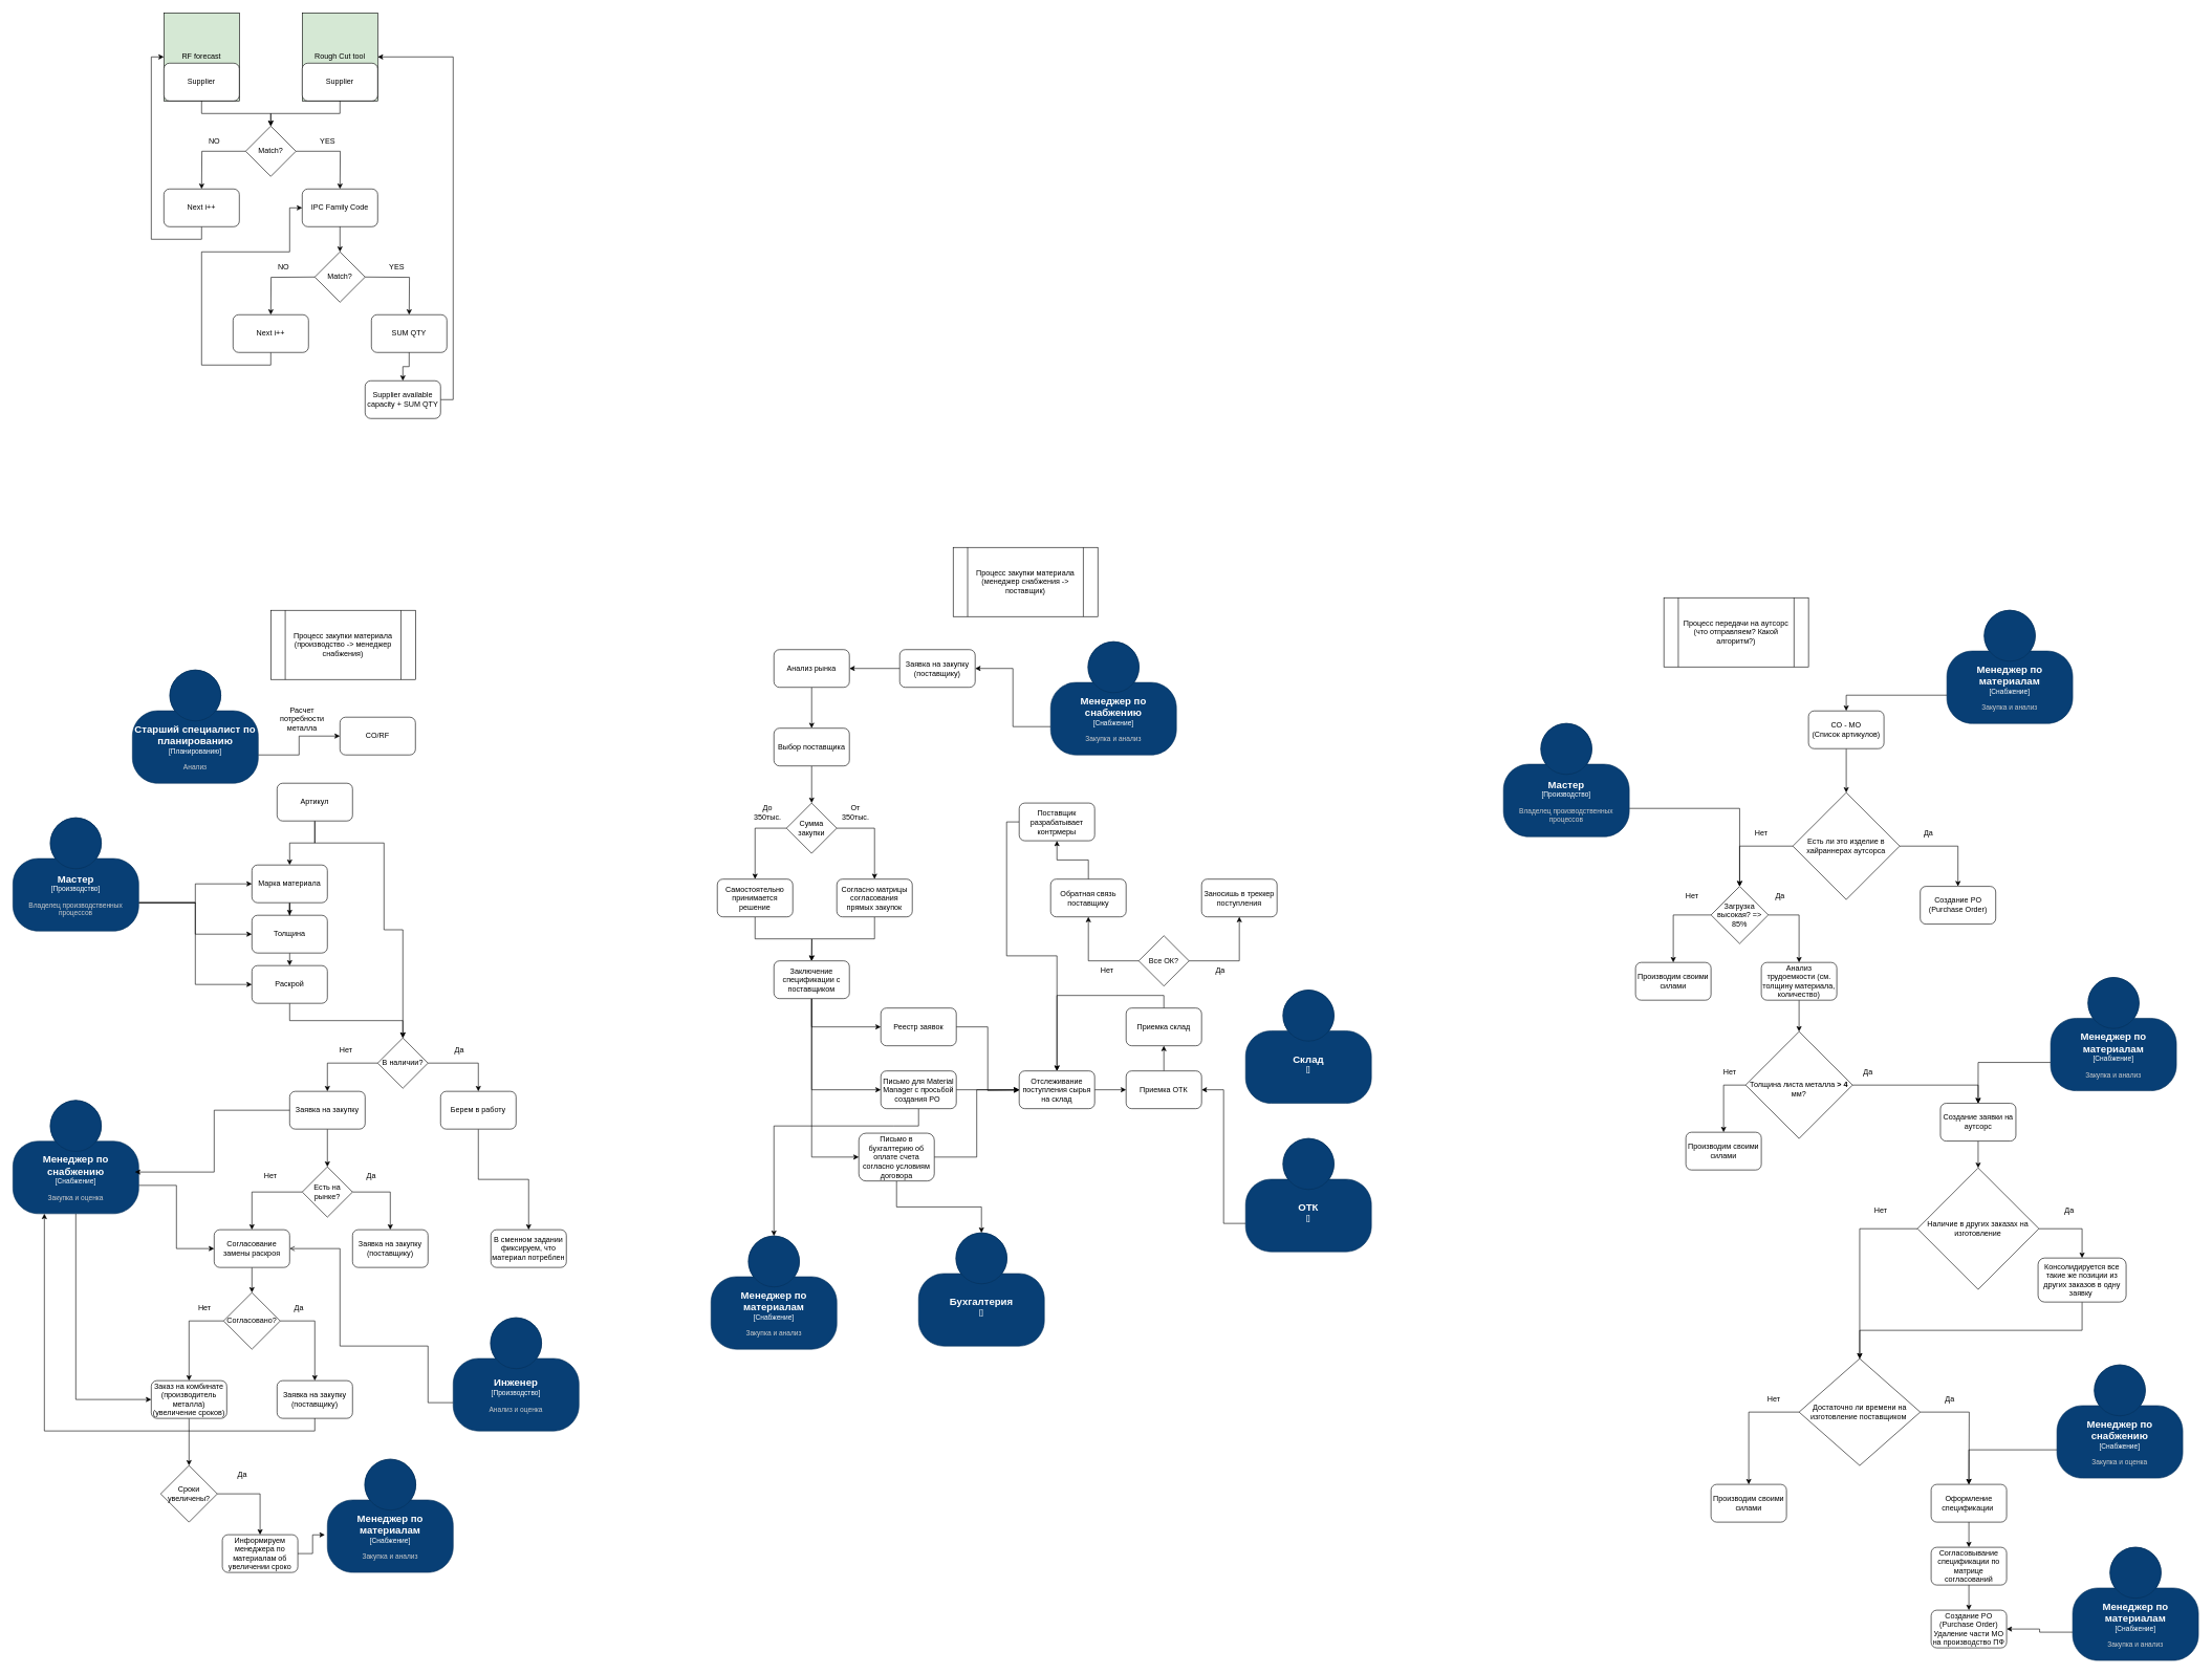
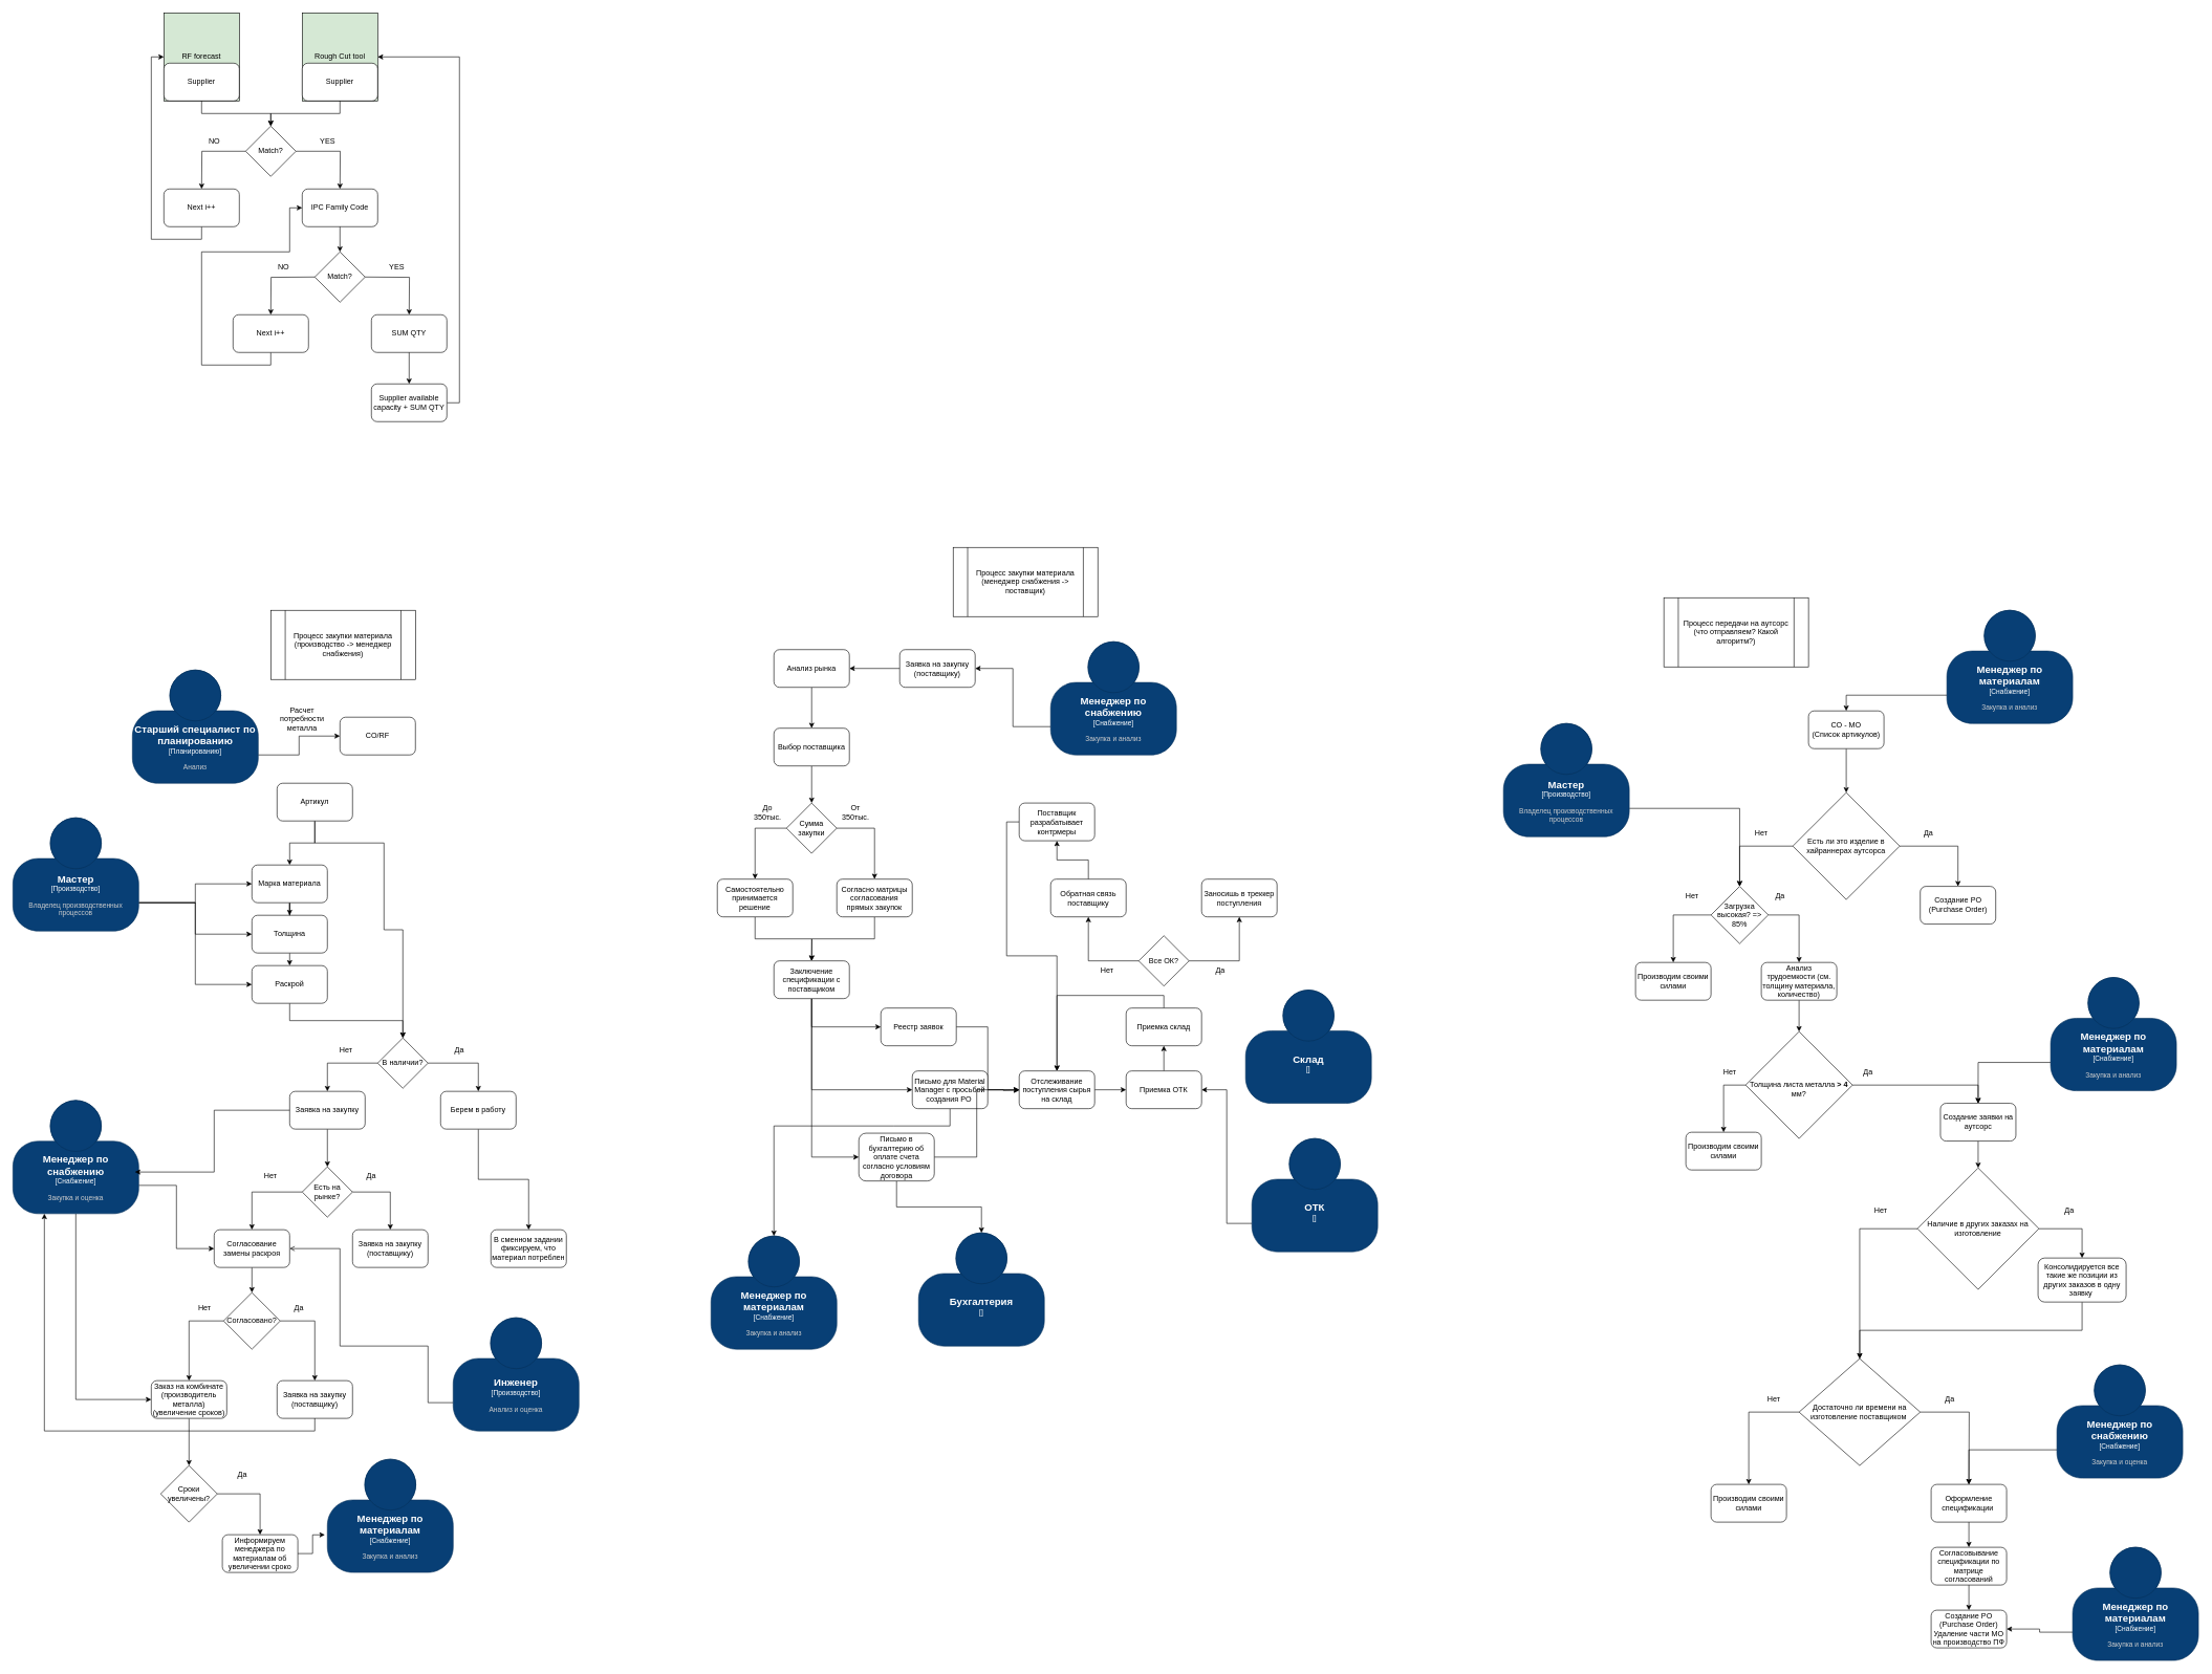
- <mxCell id="27" value="Supplier available capacity + SUM QTY" style="rounded=1;whiteSpace=wrap;html=1;" parent="2" vertex="1"><mxGeometry x="320" y="585" width="120" height="60" as="geometry" /></mxCell>
+ <mxCell id="27" value="Supplier available capacity + SUM QTY" style="rounded=1;whiteSpace=wrap;html=1;" parent="2" vertex="1"><mxGeometry x="330" y="590" width="120" height="60" as="geometry" /></mxCell>
- <mxCell id="58" value="Письмо для Material Manager с просьбой создания PO&amp;nbsp;" style="rounded=1;whiteSpace=wrap;html=1;" parent="1" vertex="1"><mxGeometry x="1400" y="1702.5" width="120" height="60" as="geometry" /></mxCell>
+ <mxCell id="58" value="Письмо для Material Manager с просьбой создания PO&amp;nbsp;" style="rounded=1;whiteSpace=wrap;html=1;" parent="1" vertex="1"><mxGeometry x="1450" y="1702.5" width="120" height="60" as="geometry" /></mxCell>
- <mxCell id="33" value="&lt;font style=&quot;font-size: 16px&quot;&gt;&lt;b&gt;ОТК&lt;/b&gt;&lt;/font&gt;&lt;div&gt;[]&lt;/div&gt;&lt;br&gt;&lt;div&gt;&lt;font style=&quot;font-size: 11px&quot;&gt;&lt;font color=&quot;#cccccc&quot;&gt;&lt;/font&gt;&lt;/div&gt;" style="html=1;fontSize=11;dashed=0;whiteSpace=wrap;fillColor=#083F75;strokeColor=#06315C;fontColor=#ffffff;shape=mxgraph.c4.person2;align=center;metaEdit=1;points=[[0.5,0,0],[1,0.5,0],[1,0.75,0],[0.75,1,0],[0.5,1,0],[0.25,1,0],[0,0.75,0],[0,0.5,0]];resizable=0;" parent="1" vertex="1"><mxGeometry x="1980" y="1810" width="200" height="180" as="geometry" /></mxCell>
+ <mxCell id="33" value="&lt;font style=&quot;font-size: 16px&quot;&gt;&lt;b&gt;ОТК&lt;/b&gt;&lt;/font&gt;&lt;div&gt;[]&lt;/div&gt;&lt;br&gt;&lt;div&gt;&lt;font style=&quot;font-size: 11px&quot;&gt;&lt;font color=&quot;#cccccc&quot;&gt;&lt;/font&gt;&lt;/div&gt;" style="html=1;fontSize=11;dashed=0;whiteSpace=wrap;fillColor=#083F75;strokeColor=#06315C;fontColor=#ffffff;shape=mxgraph.c4.person2;align=center;metaEdit=1;points=[[0.5,0,0],[1,0.5,0],[1,0.75,0],[0.75,1,0],[0.5,1,0],[0.25,1,0],[0,0.75,0],[0,0.5,0]];resizable=0;" parent="1" vertex="1"><mxGeometry x="1990" y="1810" width="200" height="180" as="geometry" /></mxCell>
